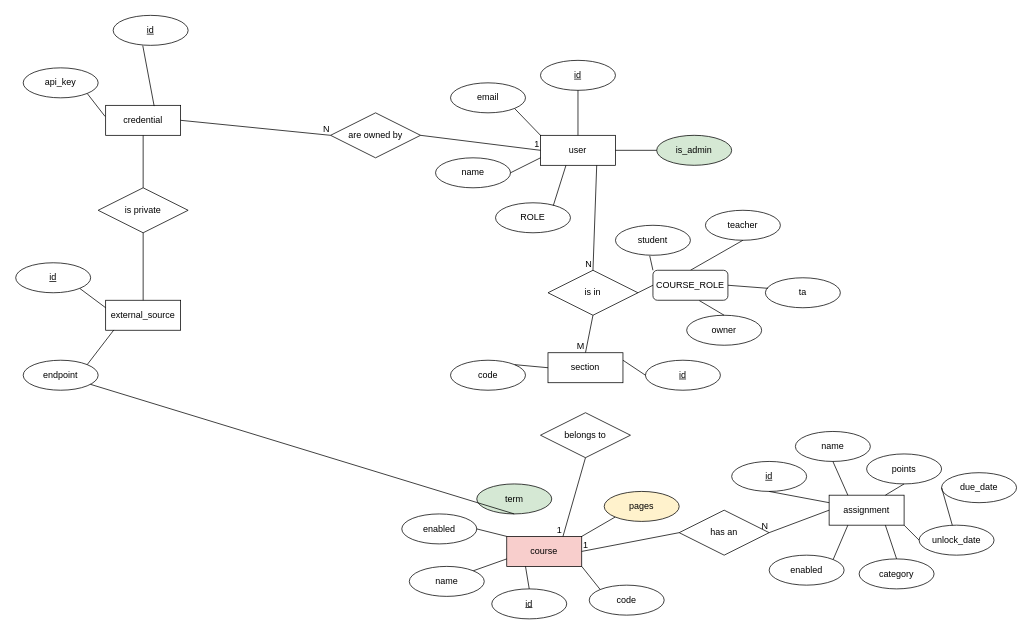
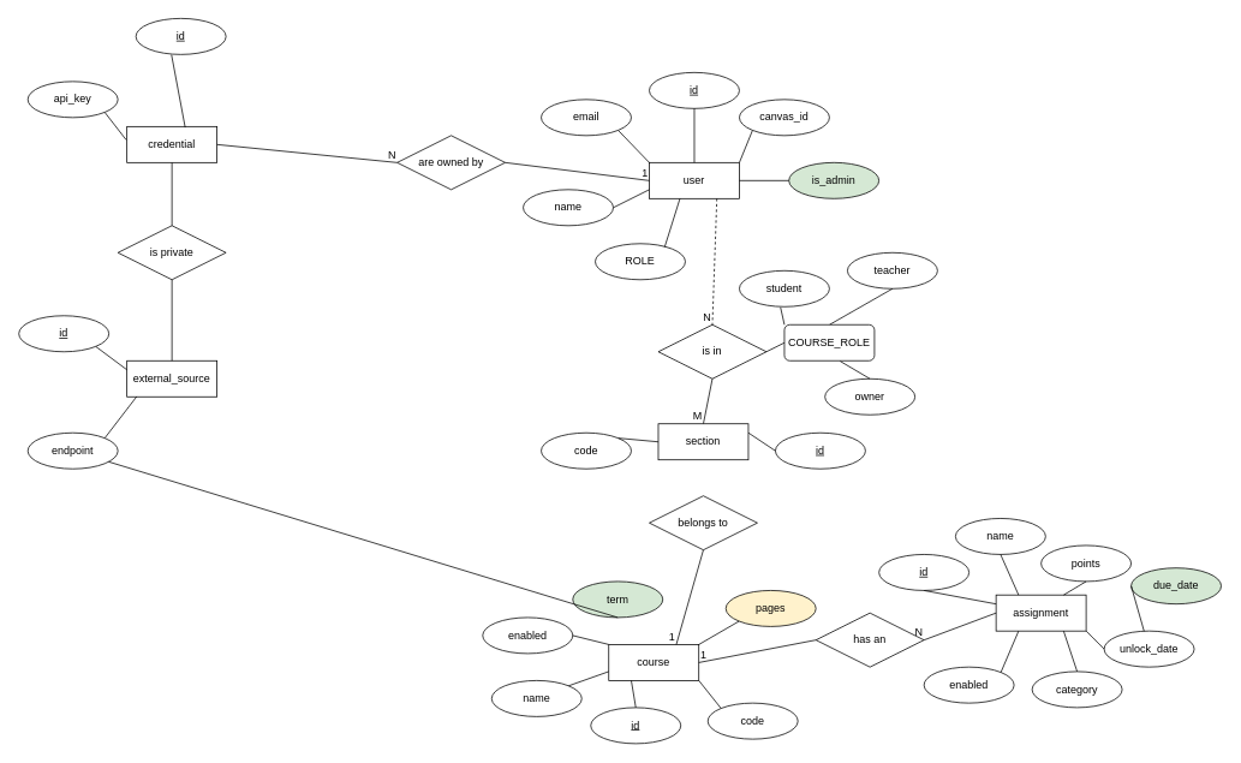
+ <mxCell id="6" value="canvas_id" style="ellipse;whiteSpace=wrap;html=1;align=center;" parent="1" vertex="1"><mxGeometry x="820" y="110" width="100" height="40" as="geometry" /></mxCell>
+ <mxCell id="12" value="" style="endArrow=none;html=1;rounded=0;exitX=1;exitY=0;exitDx=0;exitDy=0;entryX=0;entryY=1;entryDx=0;entryDy=0;" parent="1" source="2" target="6" edge="1"><mxGeometry relative="1" as="geometry"><mxPoint x="830" y="250" as="sourcePoint" /><mxPoint x="990" y="250" as="targetPoint" /></mxGeometry></mxCell>
- <mxCell id="71" value="" style="endArrow=none;html=1;rounded=0;exitX=0.75;exitY=1;exitDx=0;exitDy=0;entryX=0.5;entryY=0;entryDx=0;entryDy=0;" parent="1" source="2" target="70" edge="1"><mxGeometry relative="1" as="geometry"><mxPoint x="760" y="290" as="sourcePoint" /><mxPoint x="960" y="310" as="targetPoint" /></mxGeometry></mxCell>
+ <mxCell id="71" value="" style="endArrow=none;html=1;rounded=0;exitX=0.75;exitY=1;exitDx=0;exitDy=0;entryX=0.5;entryY=0;entryDx=0;entryDy=0;dashed=1;" parent="1" source="2" target="70" edge="1"><mxGeometry relative="1" as="geometry"><mxPoint x="760" y="290" as="sourcePoint" /><mxPoint x="960" y="310" as="targetPoint" /></mxGeometry></mxCell>
- <mxCell id="39" value="" style="endArrow=none;html=1;rounded=0;exitX=0.035;exitY=0.352;exitDx=0;exitDy=0;entryX=1;entryY=0.5;entryDx=0;entryDy=0;exitPerimeter=0;" parent="1" source="35" target="76" edge="1"><mxGeometry relative="1" as="geometry"><mxPoint x="1155" y="320" as="sourcePoint" /><mxPoint x="1315" y="320" as="targetPoint" /></mxGeometry></mxCell>
- <mxCell id="35" value="ta" style="ellipse;whiteSpace=wrap;html=1;align=center;" parent="1" vertex="1"><mxGeometry x="1020" y="370" width="100" height="40" as="geometry" /></mxCell>
- <mxCell id="52" value="due_date" style="ellipse;whiteSpace=wrap;html=1;align=center;" parent="1" vertex="1"><mxGeometry x="1255" y="630" width="100" height="40" as="geometry" /></mxCell>
+ <mxCell id="52" value="due_date" style="ellipse;whiteSpace=wrap;html=1;align=center;fillColor=#d5e8d4;" parent="1" vertex="1"><mxGeometry x="1255" y="630" width="100" height="40" as="geometry" /></mxCell>
- <mxCell id="31" value="course" style="whiteSpace=wrap;html=1;align=center;fillColor=#f8cecc;" parent="1" vertex="1"><mxGeometry x="675" y="715" width="100" height="40" as="geometry" /></mxCell>
+ <mxCell id="31" value="course" style="whiteSpace=wrap;html=1;align=center;" parent="1" vertex="1"><mxGeometry x="675" y="715" width="100" height="40" as="geometry" /></mxCell>
